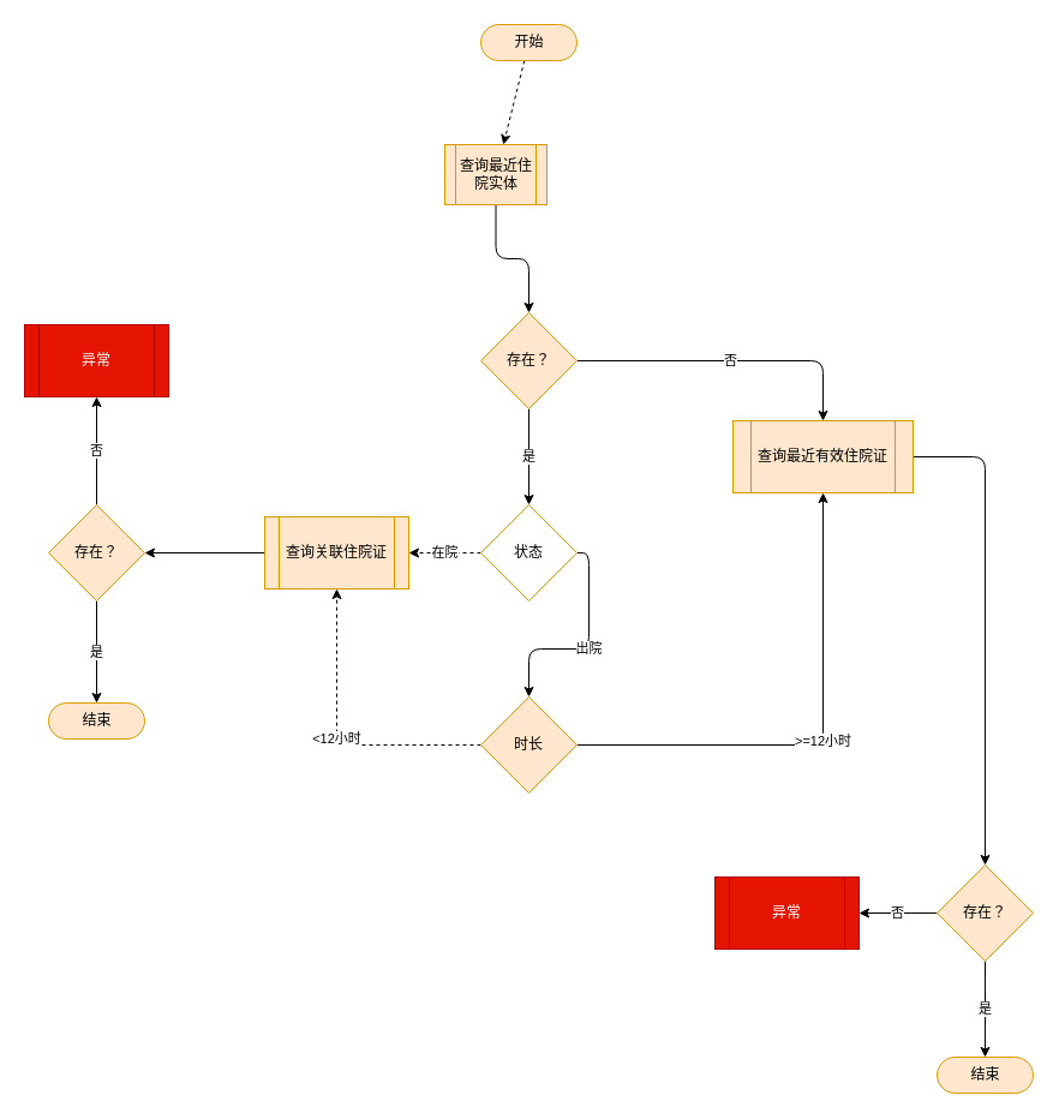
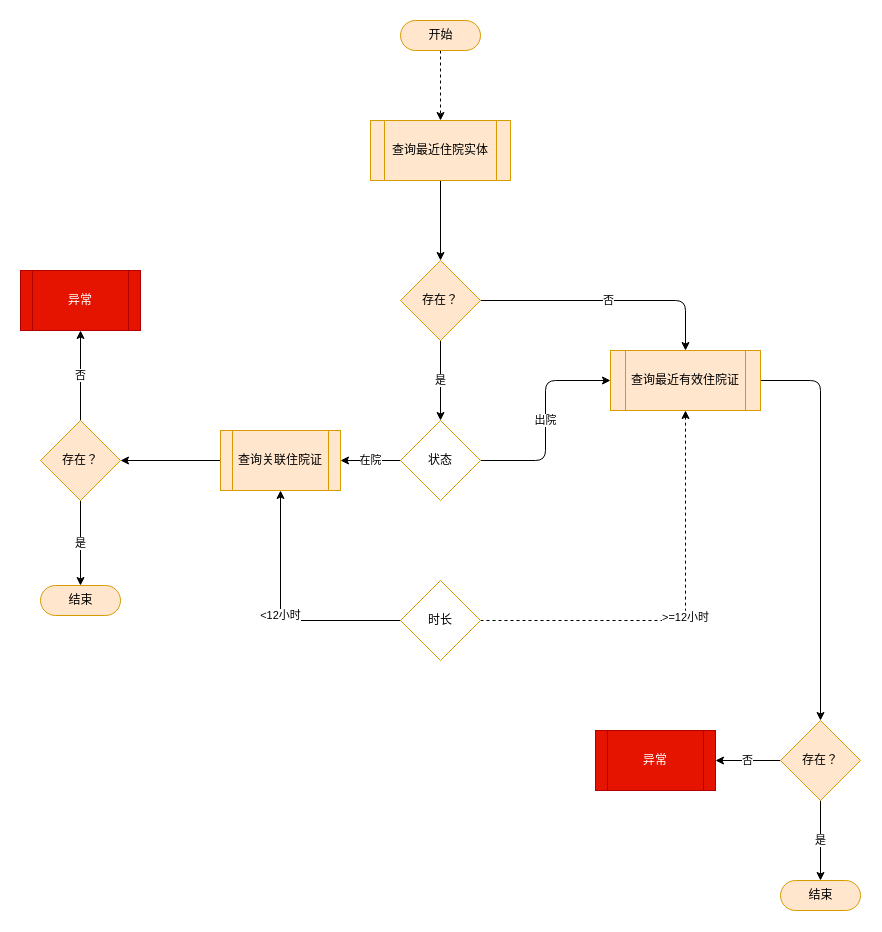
- <mxCell id="5" value="查询最近住院实体" style="shape=process;whiteSpace=wrap;html=1;backgroundOutline=1;dashed=0;strokeColor=#d79b00;fillColor=#ffe6cc;" vertex="1" parent="1"><mxGeometry x="370" y="120" width="85" height="50" as="geometry" /></mxCell>
+ <mxCell id="5" value="查询最近住院实体" style="shape=process;whiteSpace=wrap;html=1;backgroundOutline=1;dashed=0;strokeColor=#d79b00;fillColor=#ffe6cc;" vertex="1" parent="1"><mxGeometry x="370" y="120" width="140" height="60" as="geometry" /></mxCell>
- <mxCell id="6" value="在院" style="edgeStyle=orthogonalEdgeStyle;html=1;dashed=1;" edge="1" parent="1" source="8" target="10"><mxGeometry relative="1" as="geometry" /></mxCell>
+ <mxCell id="6" value="在院" style="edgeStyle=orthogonalEdgeStyle;html=1;" edge="1" parent="1" source="8" target="10"><mxGeometry relative="1" as="geometry" /></mxCell>
- <mxCell id="17" value="&amp;gt;=12小时" style="edgeStyle=orthogonalEdgeStyle;html=1;entryX=0.5;entryY=1;entryDx=0;entryDy=0;" edge="1" parent="1" source="18" target="20"><mxGeometry relative="1" as="geometry" /></mxCell>
+ <mxCell id="17" value="&amp;gt;=12小时" style="edgeStyle=orthogonalEdgeStyle;html=1;entryX=0.5;entryY=1;entryDx=0;entryDy=0;dashed=1;" edge="1" parent="1" source="18" target="20"><mxGeometry relative="1" as="geometry" /></mxCell>
- <mxCell id="7" value="出院" style="edgeStyle=orthogonalEdgeStyle;html=1;exitX=1;exitY=0.5;exitDx=0;exitDy=0;" edge="1" parent="1" source="8" target="18"><mxGeometry relative="1" as="geometry" /></mxCell>
+ <mxCell id="7" value="出院" style="edgeStyle=orthogonalEdgeStyle;html=1;exitX=1;exitY=0.5;exitDx=0;exitDy=0;entryX=0;entryY=0.5;entryDx=0;entryDy=0;" edge="1" parent="1" source="8" target="20"><mxGeometry relative="1" as="geometry" /></mxCell>
- <mxCell id="16" value="&amp;lt;12小时" style="edgeStyle=orthogonalEdgeStyle;html=1;exitX=0;exitY=0.5;exitDx=0;exitDy=0;entryX=0.5;entryY=1;entryDx=0;entryDy=0;dashed=1;" edge="1" parent="1" source="18" target="10"><mxGeometry relative="1" as="geometry" /></mxCell>
+ <mxCell id="16" value="&amp;lt;12小时" style="edgeStyle=orthogonalEdgeStyle;html=1;exitX=0;exitY=0.5;exitDx=0;exitDy=0;entryX=0.5;entryY=1;entryDx=0;entryDy=0;" edge="1" parent="1" source="18" target="10"><mxGeometry relative="1" as="geometry" /></mxCell>
- <mxCell id="18" value="时长" style="rhombus;whiteSpace=wrap;html=1;dashed=0;strokeColor=#d79b00;fillColor=#ffe6cc;" vertex="1" parent="1"><mxGeometry x="400" y="580" width="80" height="80" as="geometry" /></mxCell>
+ <mxCell id="18" value="时长" style="rhombus;whiteSpace=wrap;html=1;dashed=0;strokeColor=#d79b00;fillColor=#ffffff;" vertex="1" parent="1"><mxGeometry x="400" y="580" width="80" height="80" as="geometry" /></mxCell>
